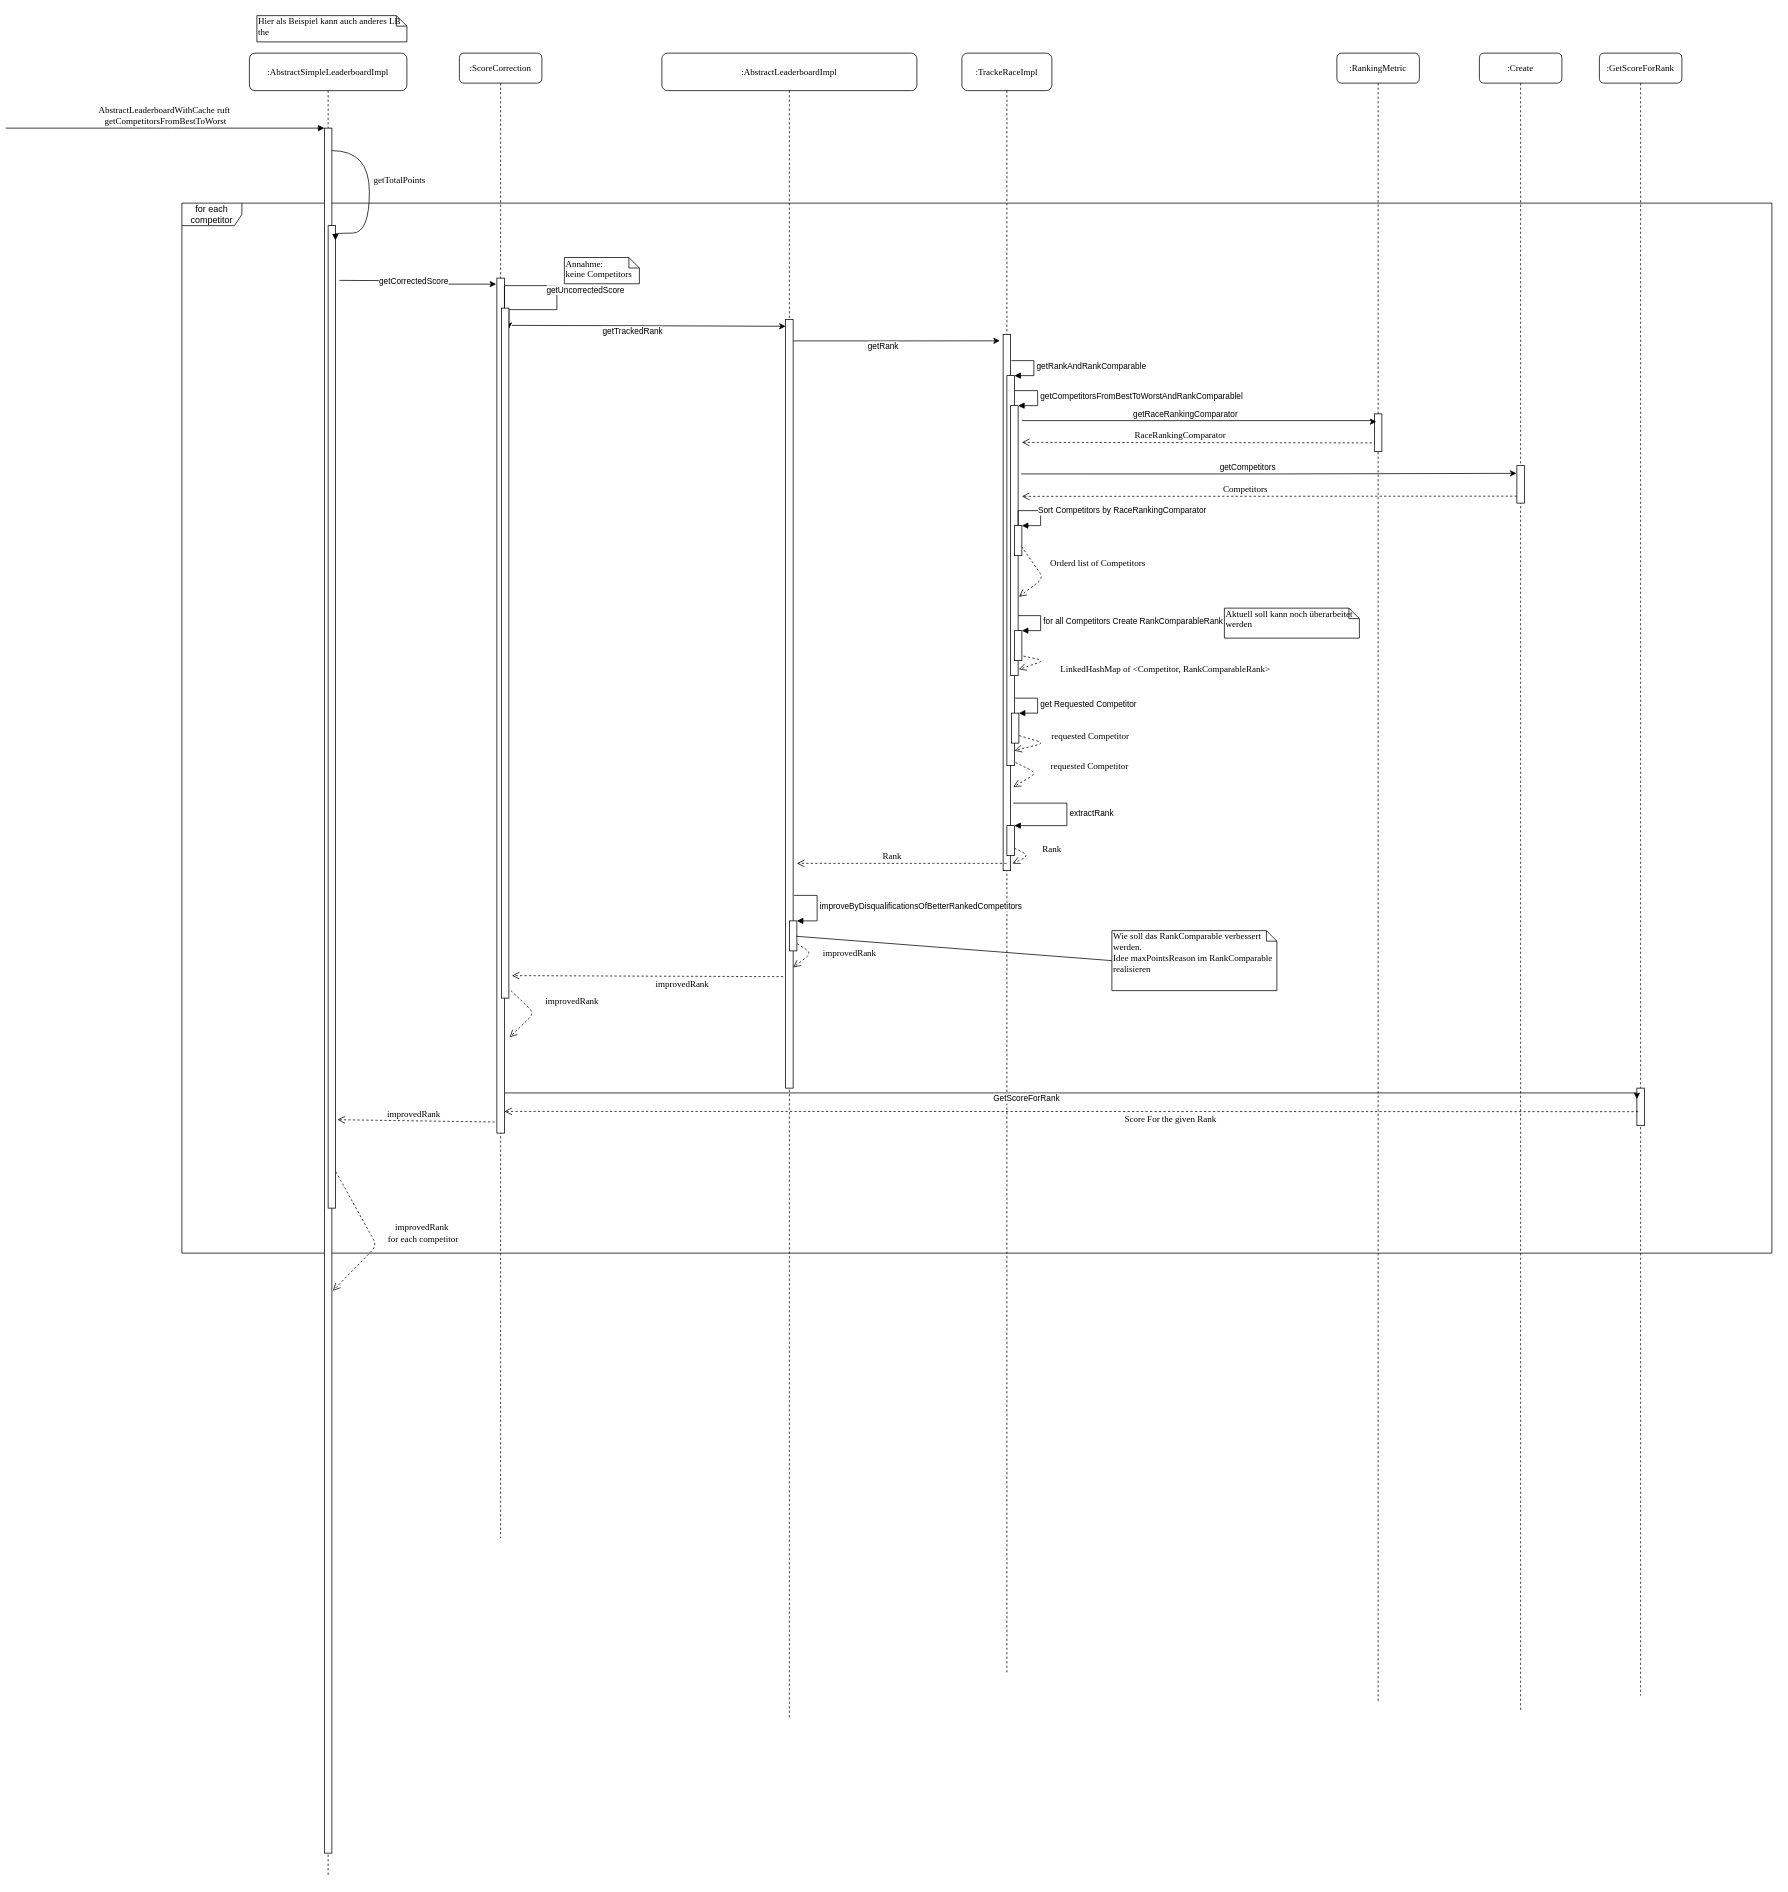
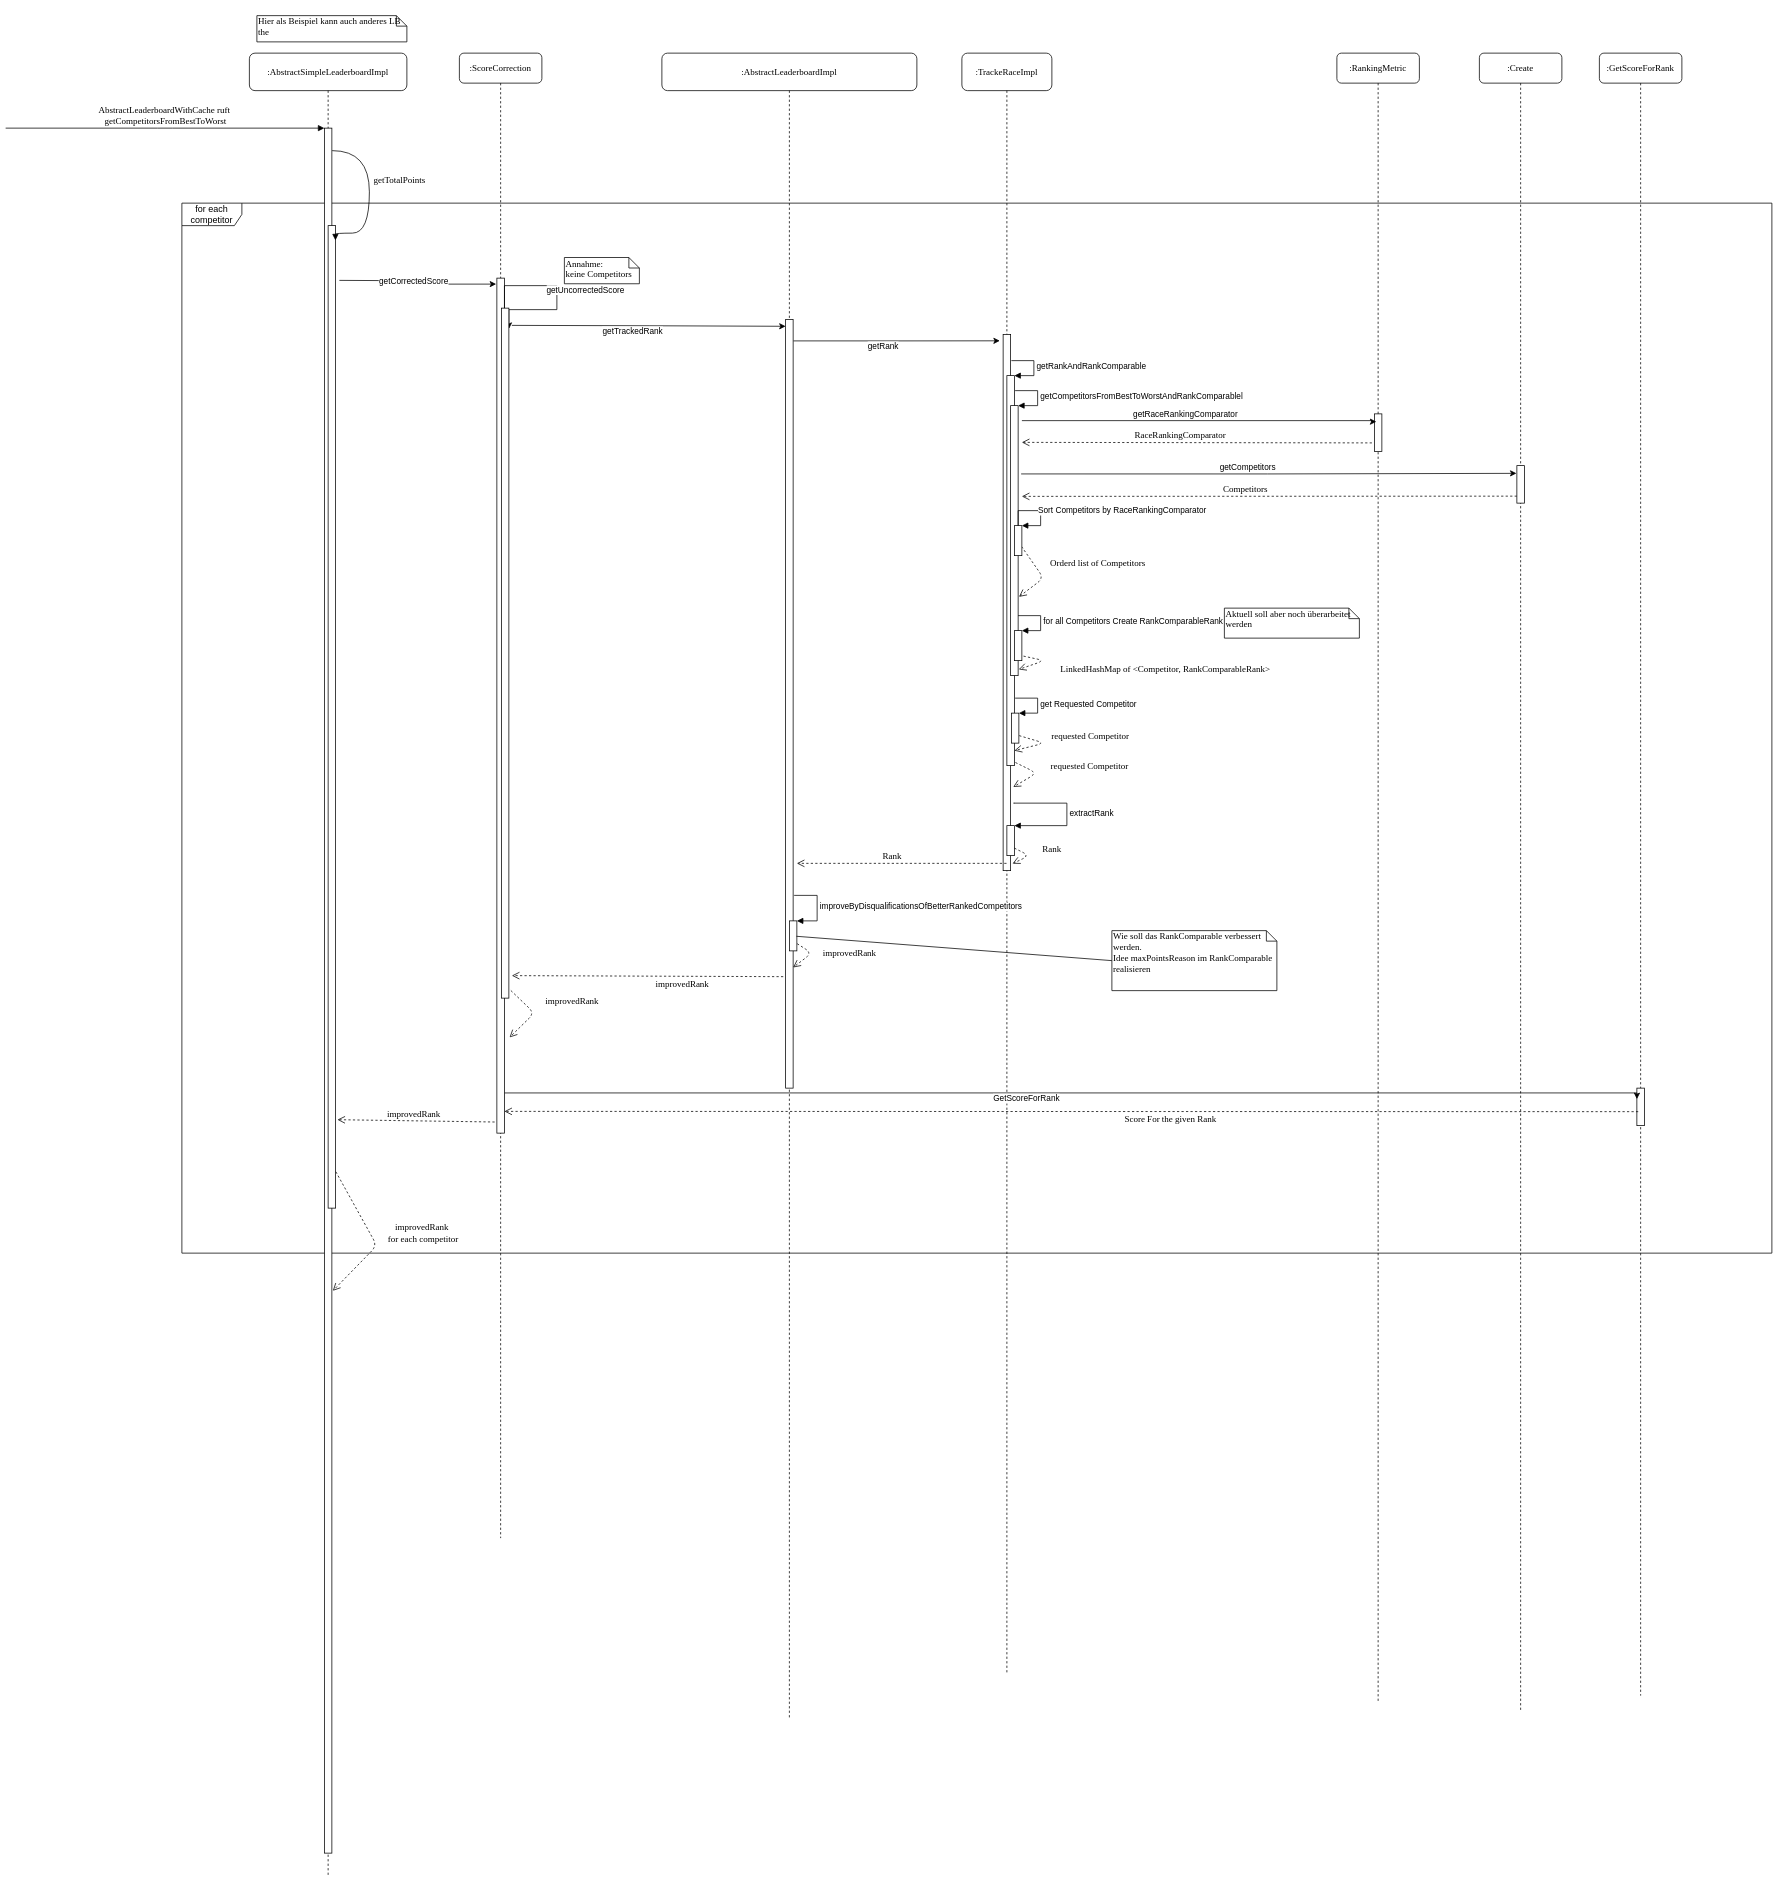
- <mxCell id="55" value="Aktuell soll kann noch überarbeitet werden" style="shape=note;whiteSpace=wrap;html=1;size=14;verticalAlign=top;align=left;spacingTop=-6;rounded=0;shadow=0;comic=0;labelBackgroundColor=none;strokeWidth=1;fontFamily=Verdana;fontSize=12" vertex="1" parent="1"><mxGeometry x="1410" y="810" width="180" height="40" as="geometry" /></mxCell>
+ <mxCell id="55" value="Aktuell soll aber noch überarbeitet werden" style="shape=note;whiteSpace=wrap;html=1;size=14;verticalAlign=top;align=left;spacingTop=-6;rounded=0;shadow=0;comic=0;labelBackgroundColor=none;strokeWidth=1;fontFamily=Verdana;fontSize=12" vertex="1" parent="1"><mxGeometry x="1410" y="810" width="180" height="40" as="geometry" /></mxCell>
